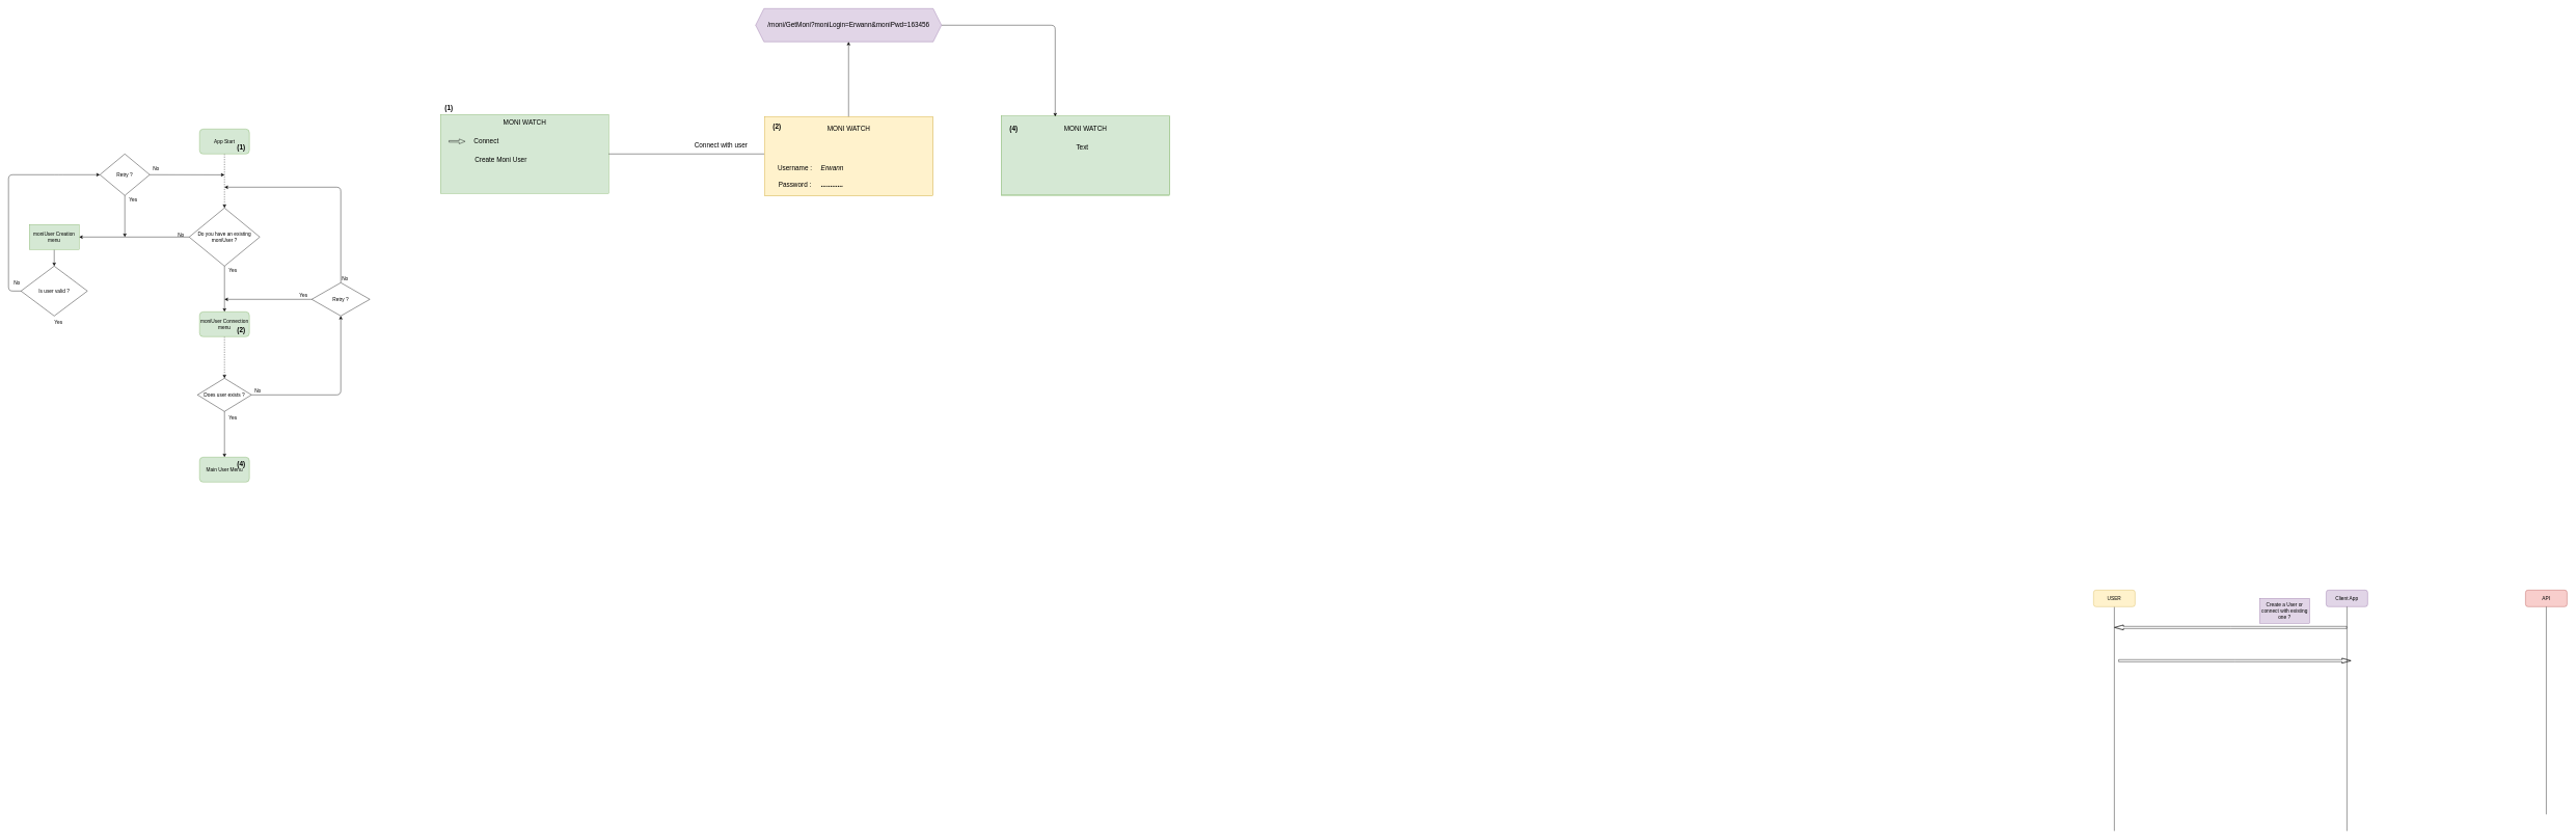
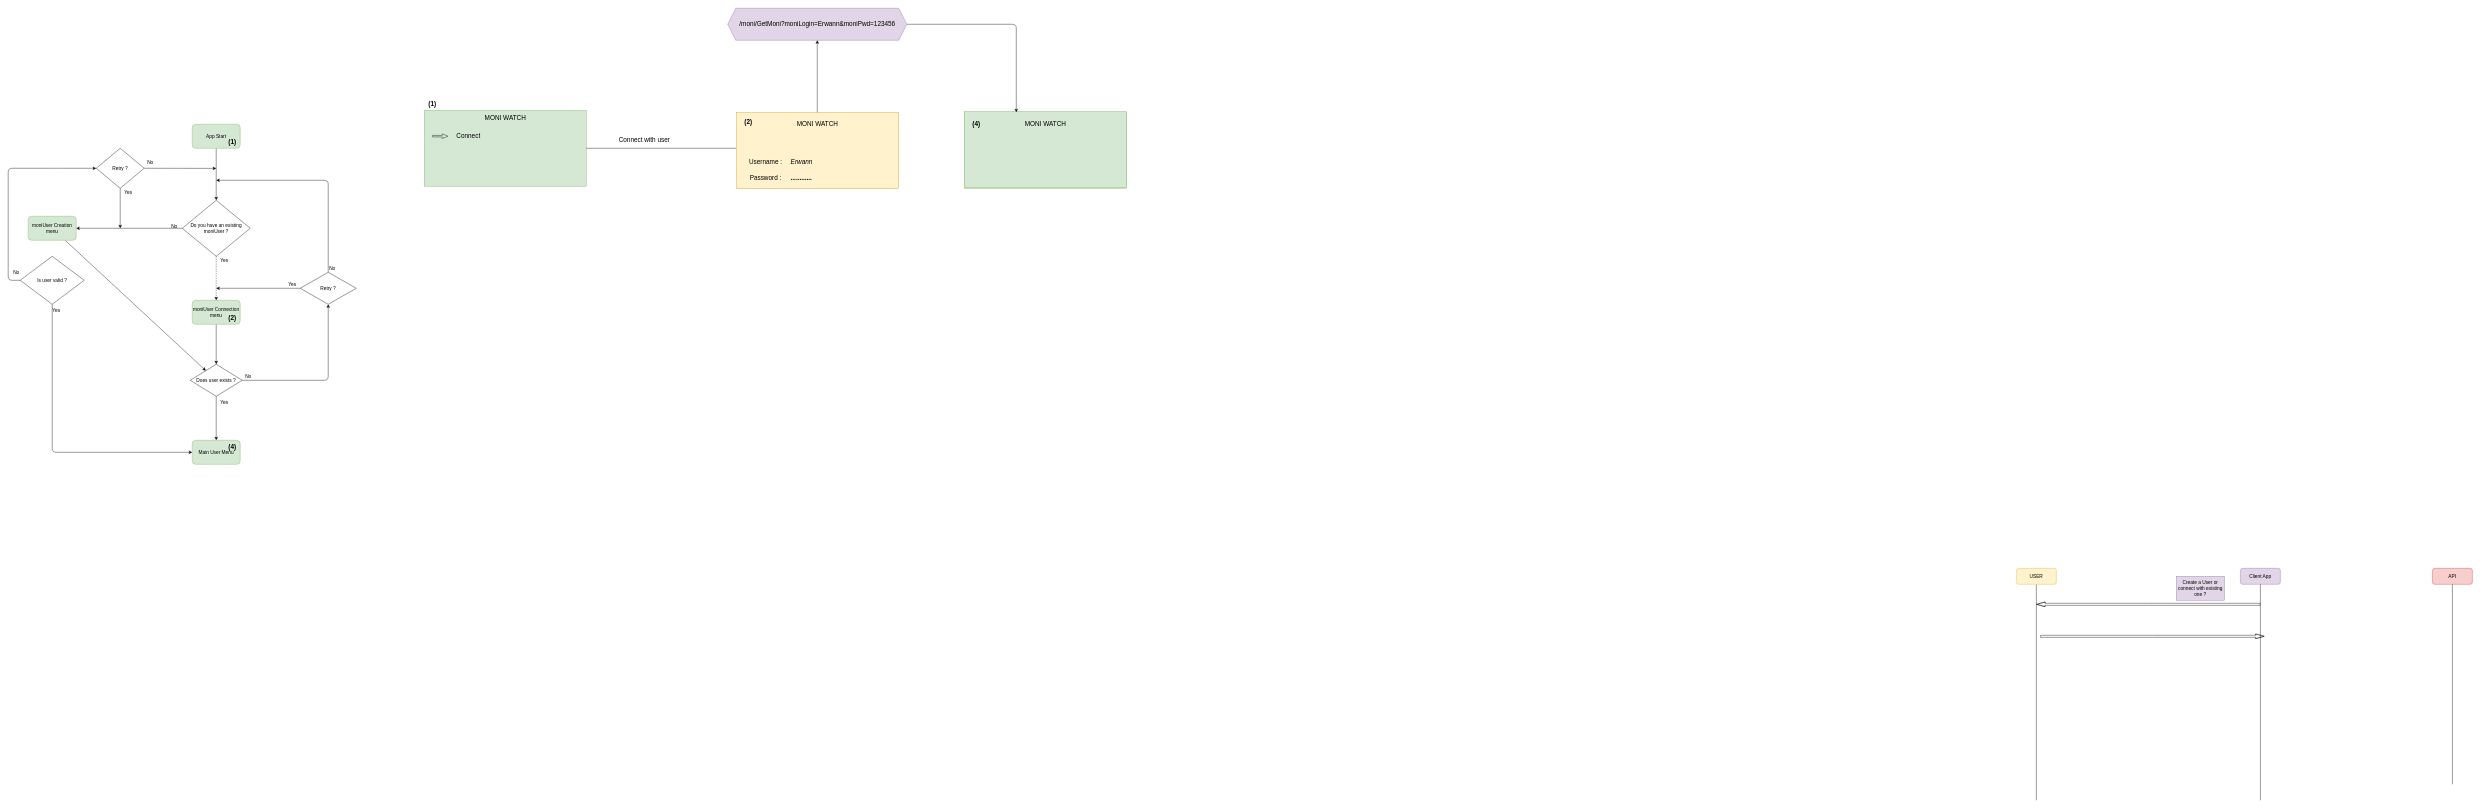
- <mxCell id="68" value="/moni/GetMoni?moniLogin=Erwann&amp;amp;moniPwd=163456" style="shape=hexagon;perimeter=hexagonPerimeter2;whiteSpace=wrap;html=1;fixedSize=1;fontSize=16;fillColor=#e1d5e7;strokeColor=#9673a6;" vertex="1" parent="1"><mxGeometry x="1818.75" y="20" width="447.5" height="80" as="geometry" /></mxCell>
+ <mxCell id="68" value="/moni/GetMoni?moniLogin=Erwann&amp;amp;moniPwd=123456" style="shape=hexagon;perimeter=hexagonPerimeter2;whiteSpace=wrap;html=1;fixedSize=1;fontSize=16;fillColor=#e1d5e7;strokeColor=#9673a6;" vertex="1" parent="1"><mxGeometry x="1818.75" y="20" width="447.5" height="80" as="geometry" /></mxCell>
- <mxCell id="49" value="Connect with user" style="text;html=1;align=center;verticalAlign=middle;resizable=0;points=[];autosize=1;strokeColor=none;fillColor=none;fontSize=16;" vertex="1" parent="1"><mxGeometry x="1660" y="335" width="150" height="30" as="geometry" /></mxCell>
+ <mxCell id="49" value="Connect with user" style="text;html=1;align=center;verticalAlign=middle;resizable=0;points=[];autosize=1;strokeColor=none;fillColor=none;fontSize=16;" vertex="1" parent="1"><mxGeometry x="1535" y="335" width="150" height="30" as="geometry" /></mxCell>
- <mxCell id="62" value="Text" style="text;html=1;align=center;verticalAlign=middle;resizable=0;points=[];autosize=1;strokeColor=none;fillColor=none;fontSize=16;" vertex="1" parent="58"><mxGeometry x="170" y="60" width="50" height="30" as="geometry" /></mxCell>
- <mxCell id="46" value="Create Moni User" style="text;html=1;align=center;verticalAlign=middle;resizable=0;points=[];autosize=1;strokeColor=none;fillColor=none;fontSize=16;" vertex="1" parent="1"><mxGeometry x="1130" y="370" width="150" height="30" as="geometry" /></mxCell>
- <mxCell id="12" value="" style="edgeStyle=none;html=1;dashed=1;" parent="1" source="13" target="16" edge="1"><mxGeometry relative="1" as="geometry" /></mxCell>
+ <mxCell id="12" value="" style="edgeStyle=none;html=1;" parent="1" source="13" target="16" edge="1"><mxGeometry relative="1" as="geometry" /></mxCell>
- <mxCell id="18" value="moniUser Creation menu" style="whiteSpace=wrap;html=1;fillColor=#d5e8d4;strokeColor=#82b366;rounded=0;" parent="1" vertex="1"><mxGeometry x="70" y="540" width="120" height="60" as="geometry" /></mxCell>
+ <mxCell id="18" value="moniUser Creation menu" style="rounded=1;whiteSpace=wrap;html=1;fillColor=#d5e8d4;strokeColor=#82b366;" parent="1" vertex="1"><mxGeometry x="70" y="540" width="120" height="60" as="geometry" /></mxCell>
- <mxCell id="17" value="" style="edgeStyle=none;html=1;" parent="1" source="18" target="25" edge="1"><mxGeometry relative="1" as="geometry" /></mxCell>
+ <mxCell id="17" value="" style="edgeStyle=none;html=1;" parent="1" source="18" target="34" edge="1"><mxGeometry relative="1" as="geometry" /></mxCell>
- <mxCell id="15" value="" style="edgeStyle=none;html=1;" parent="1" source="16" target="21" edge="1"><mxGeometry relative="1" as="geometry" /></mxCell>
+ <mxCell id="15" value="" style="edgeStyle=none;html=1;dashed=1;" parent="1" source="16" target="21" edge="1"><mxGeometry relative="1" as="geometry" /></mxCell>
- <mxCell id="20" style="edgeStyle=none;html=1;dashed=1;" parent="1" source="21" target="34" edge="1"><mxGeometry relative="1" as="geometry" /></mxCell>
+ <mxCell id="20" style="edgeStyle=none;html=1;" parent="1" source="21" target="34" edge="1"><mxGeometry relative="1" as="geometry" /></mxCell>
+ <mxCell id="24" style="edgeStyle=none;html=1;entryX=0;entryY=0.5;entryDx=0;entryDy=0;" parent="1" source="25" target="41" edge="1"><mxGeometry relative="1" as="geometry"><mxPoint x="130" y="1150" as="targetPoint" /><Array as="points"><mxPoint x="130" y="1130" /></Array></mxGeometry></mxCell>
